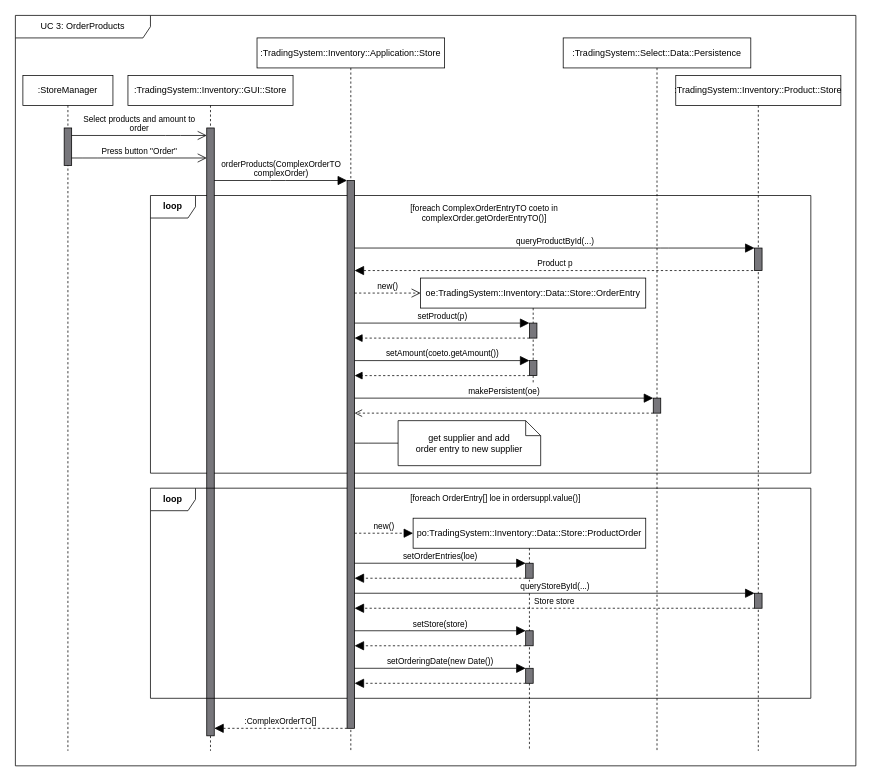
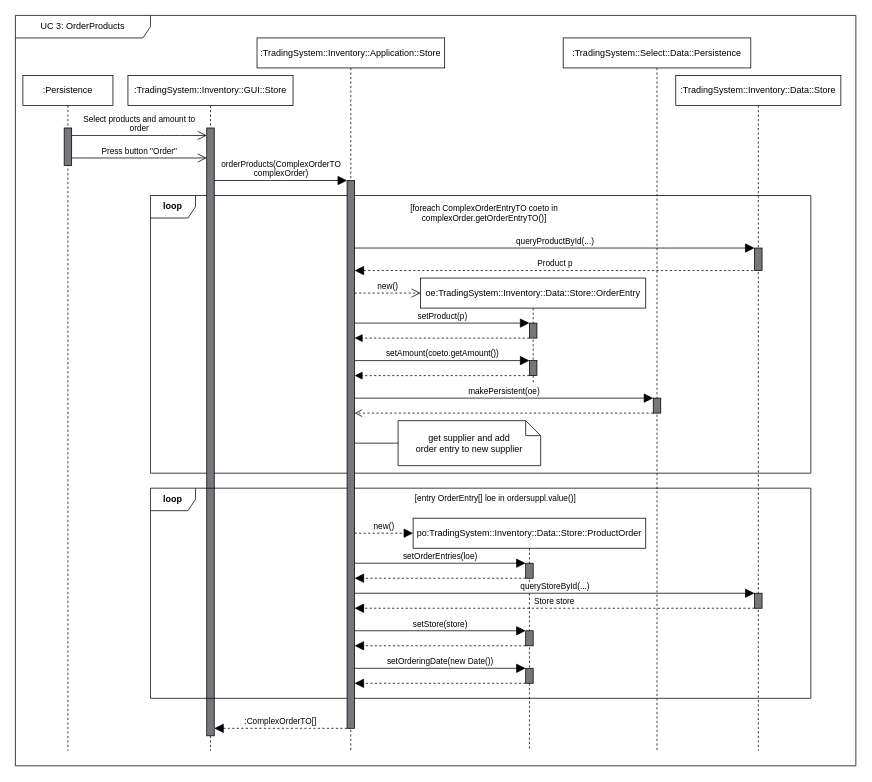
- <mxCell id="3" value=":StoreManager" style="shape=umlLifeline;perimeter=lifelinePerimeter;whiteSpace=wrap;html=1;container=1;collapsible=0;recursiveResize=0;outlineConnect=0;" vertex="1" parent="1"><mxGeometry x="30" y="100" width="120" height="900" as="geometry" /></mxCell>
+ <mxCell id="3" value=":Persistence" style="shape=umlLifeline;perimeter=lifelinePerimeter;whiteSpace=wrap;html=1;container=1;collapsible=0;recursiveResize=0;outlineConnect=0;" vertex="1" parent="1"><mxGeometry x="30" y="100" width="120" height="900" as="geometry" /></mxCell>
- <mxCell id="46" value=":TradingSystem::Inventory::Product::Store" style="shape=umlLifeline;perimeter=lifelinePerimeter;whiteSpace=wrap;html=1;container=1;collapsible=0;recursiveResize=0;outlineConnect=0;" vertex="1" parent="1"><mxGeometry x="900" y="100" width="220" height="900" as="geometry" /></mxCell>
+ <mxCell id="46" value=":TradingSystem::Inventory::Data::Store" style="shape=umlLifeline;perimeter=lifelinePerimeter;whiteSpace=wrap;html=1;container=1;collapsible=0;recursiveResize=0;outlineConnect=0;" vertex="1" parent="1"><mxGeometry x="900" y="100" width="220" height="900" as="geometry" /></mxCell>
- <mxCell id="28" value="[foreach OrderEntry[] loe in ordersuppl.value()]" style="text;align=center;fontStyle=0;verticalAlign=middle;spacingLeft=3;spacingRight=3;strokeColor=none;rotatable=0;points=[[0,0.5],[1,0.5]];portConstraint=eastwest;labelBackgroundColor=none;fillColor=none;gradientColor=none;html=0;fontSize=11;" vertex="1" parent="1"><mxGeometry x="530" y="650" width="260" height="26" as="geometry" /></mxCell>
+ <mxCell id="28" value="[entry OrderEntry[] loe in ordersuppl.value()]" style="text;align=center;fontStyle=0;verticalAlign=middle;spacingLeft=3;spacingRight=3;strokeColor=none;rotatable=0;points=[[0,0.5],[1,0.5]];portConstraint=eastwest;labelBackgroundColor=none;fillColor=none;gradientColor=none;html=0;fontSize=11;" vertex="1" parent="1"><mxGeometry x="530" y="650" width="260" height="26" as="geometry" /></mxCell>
